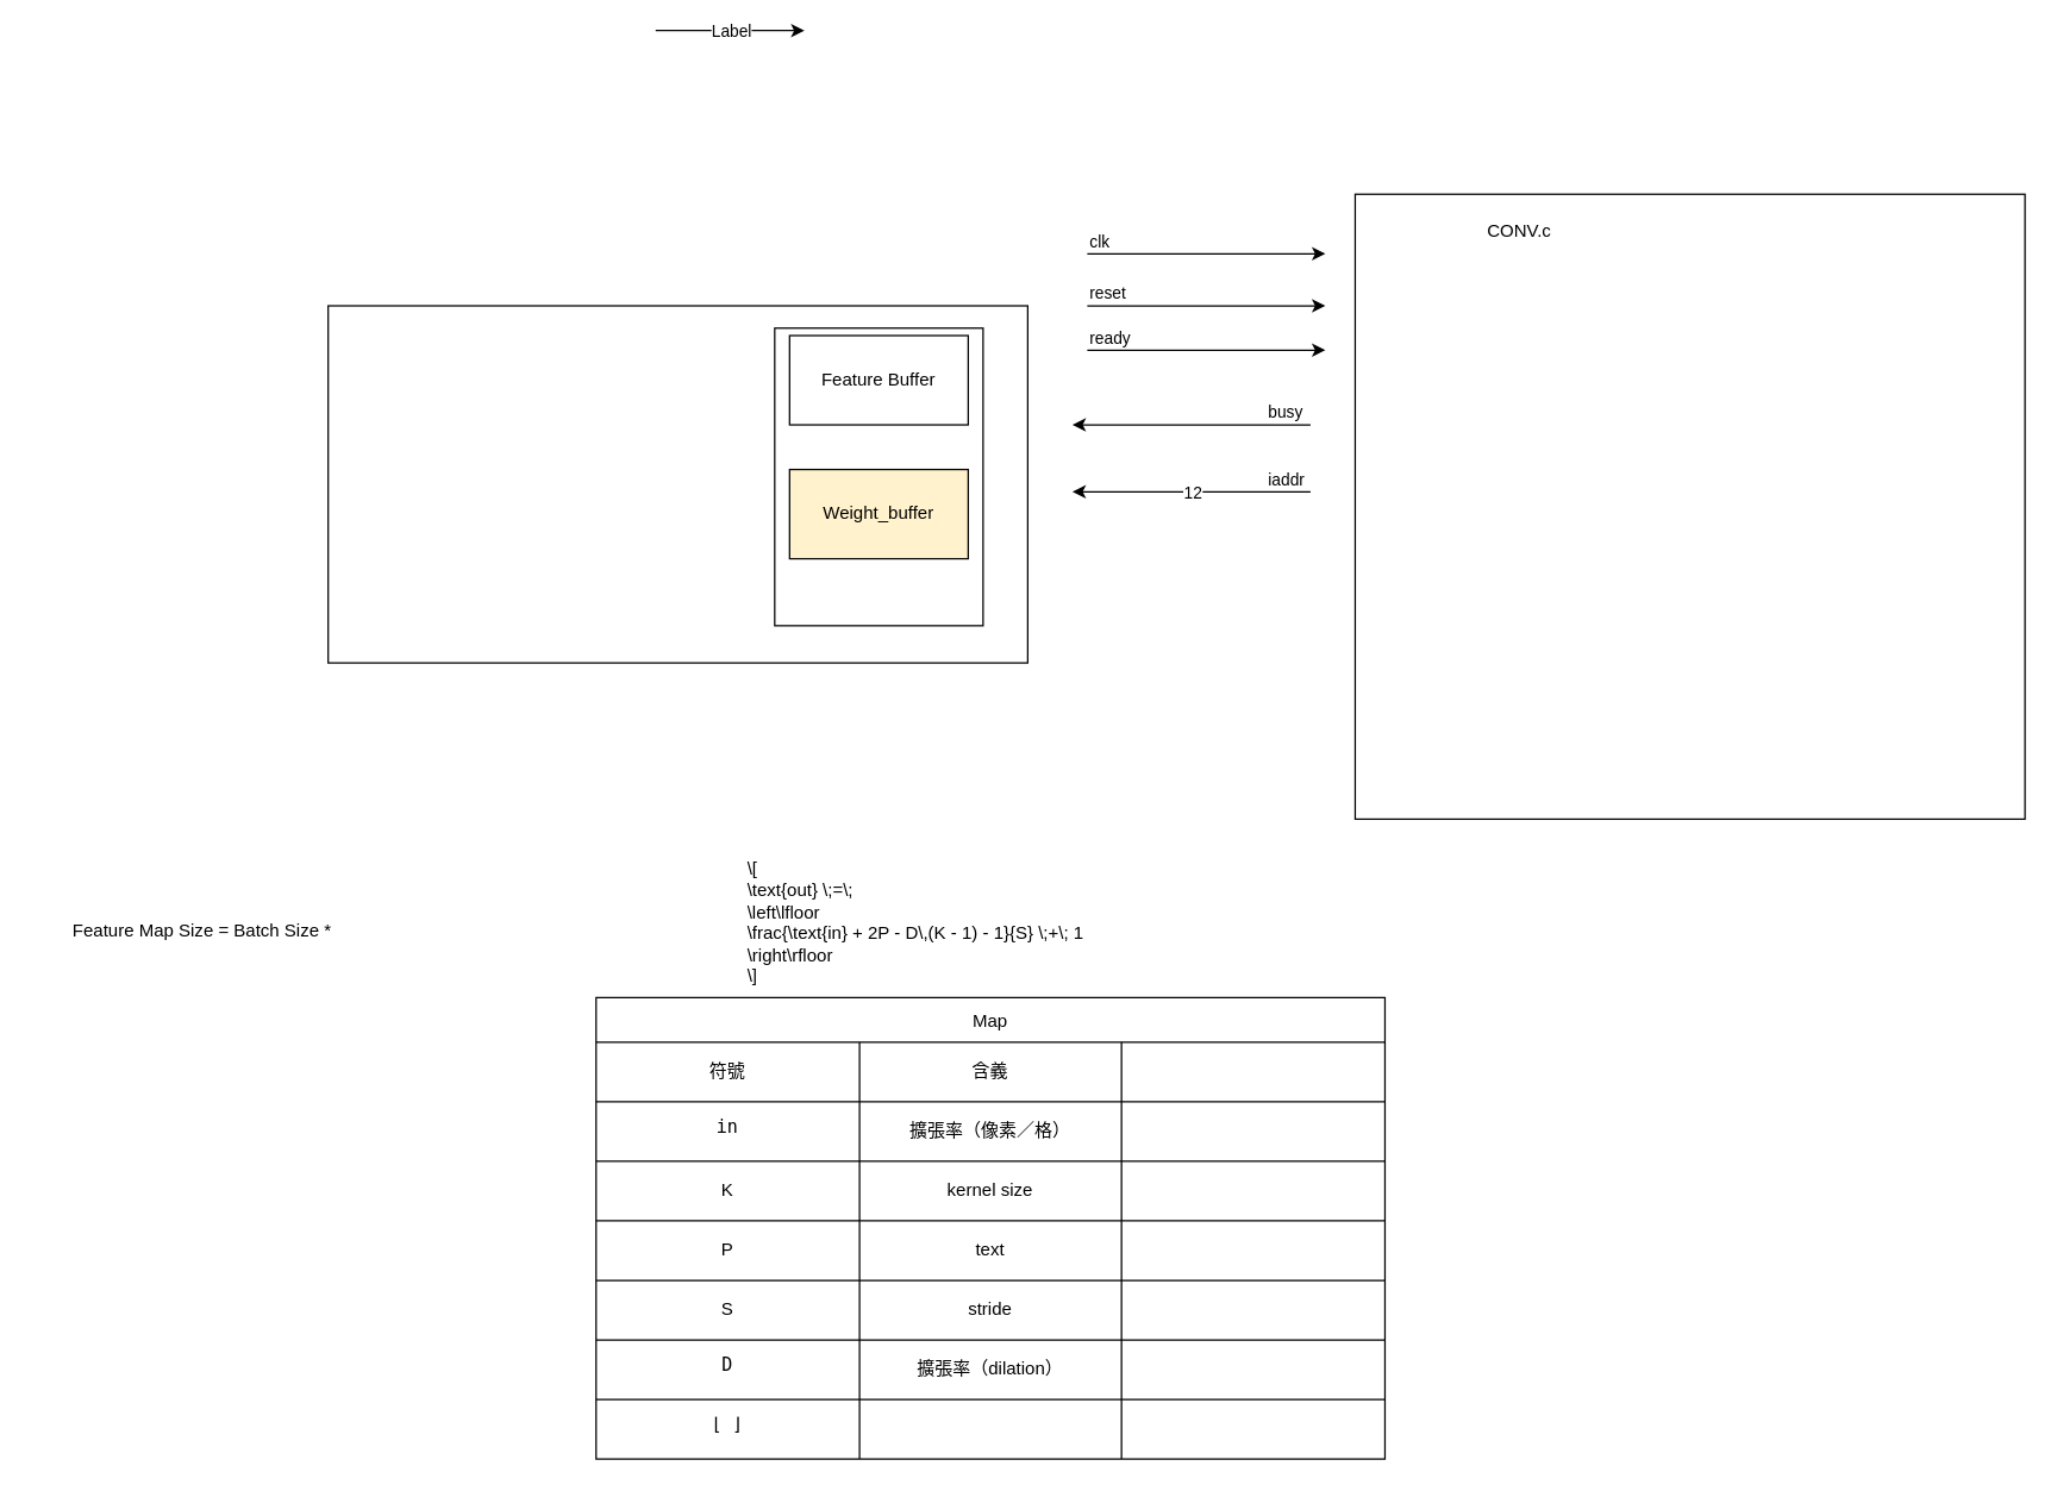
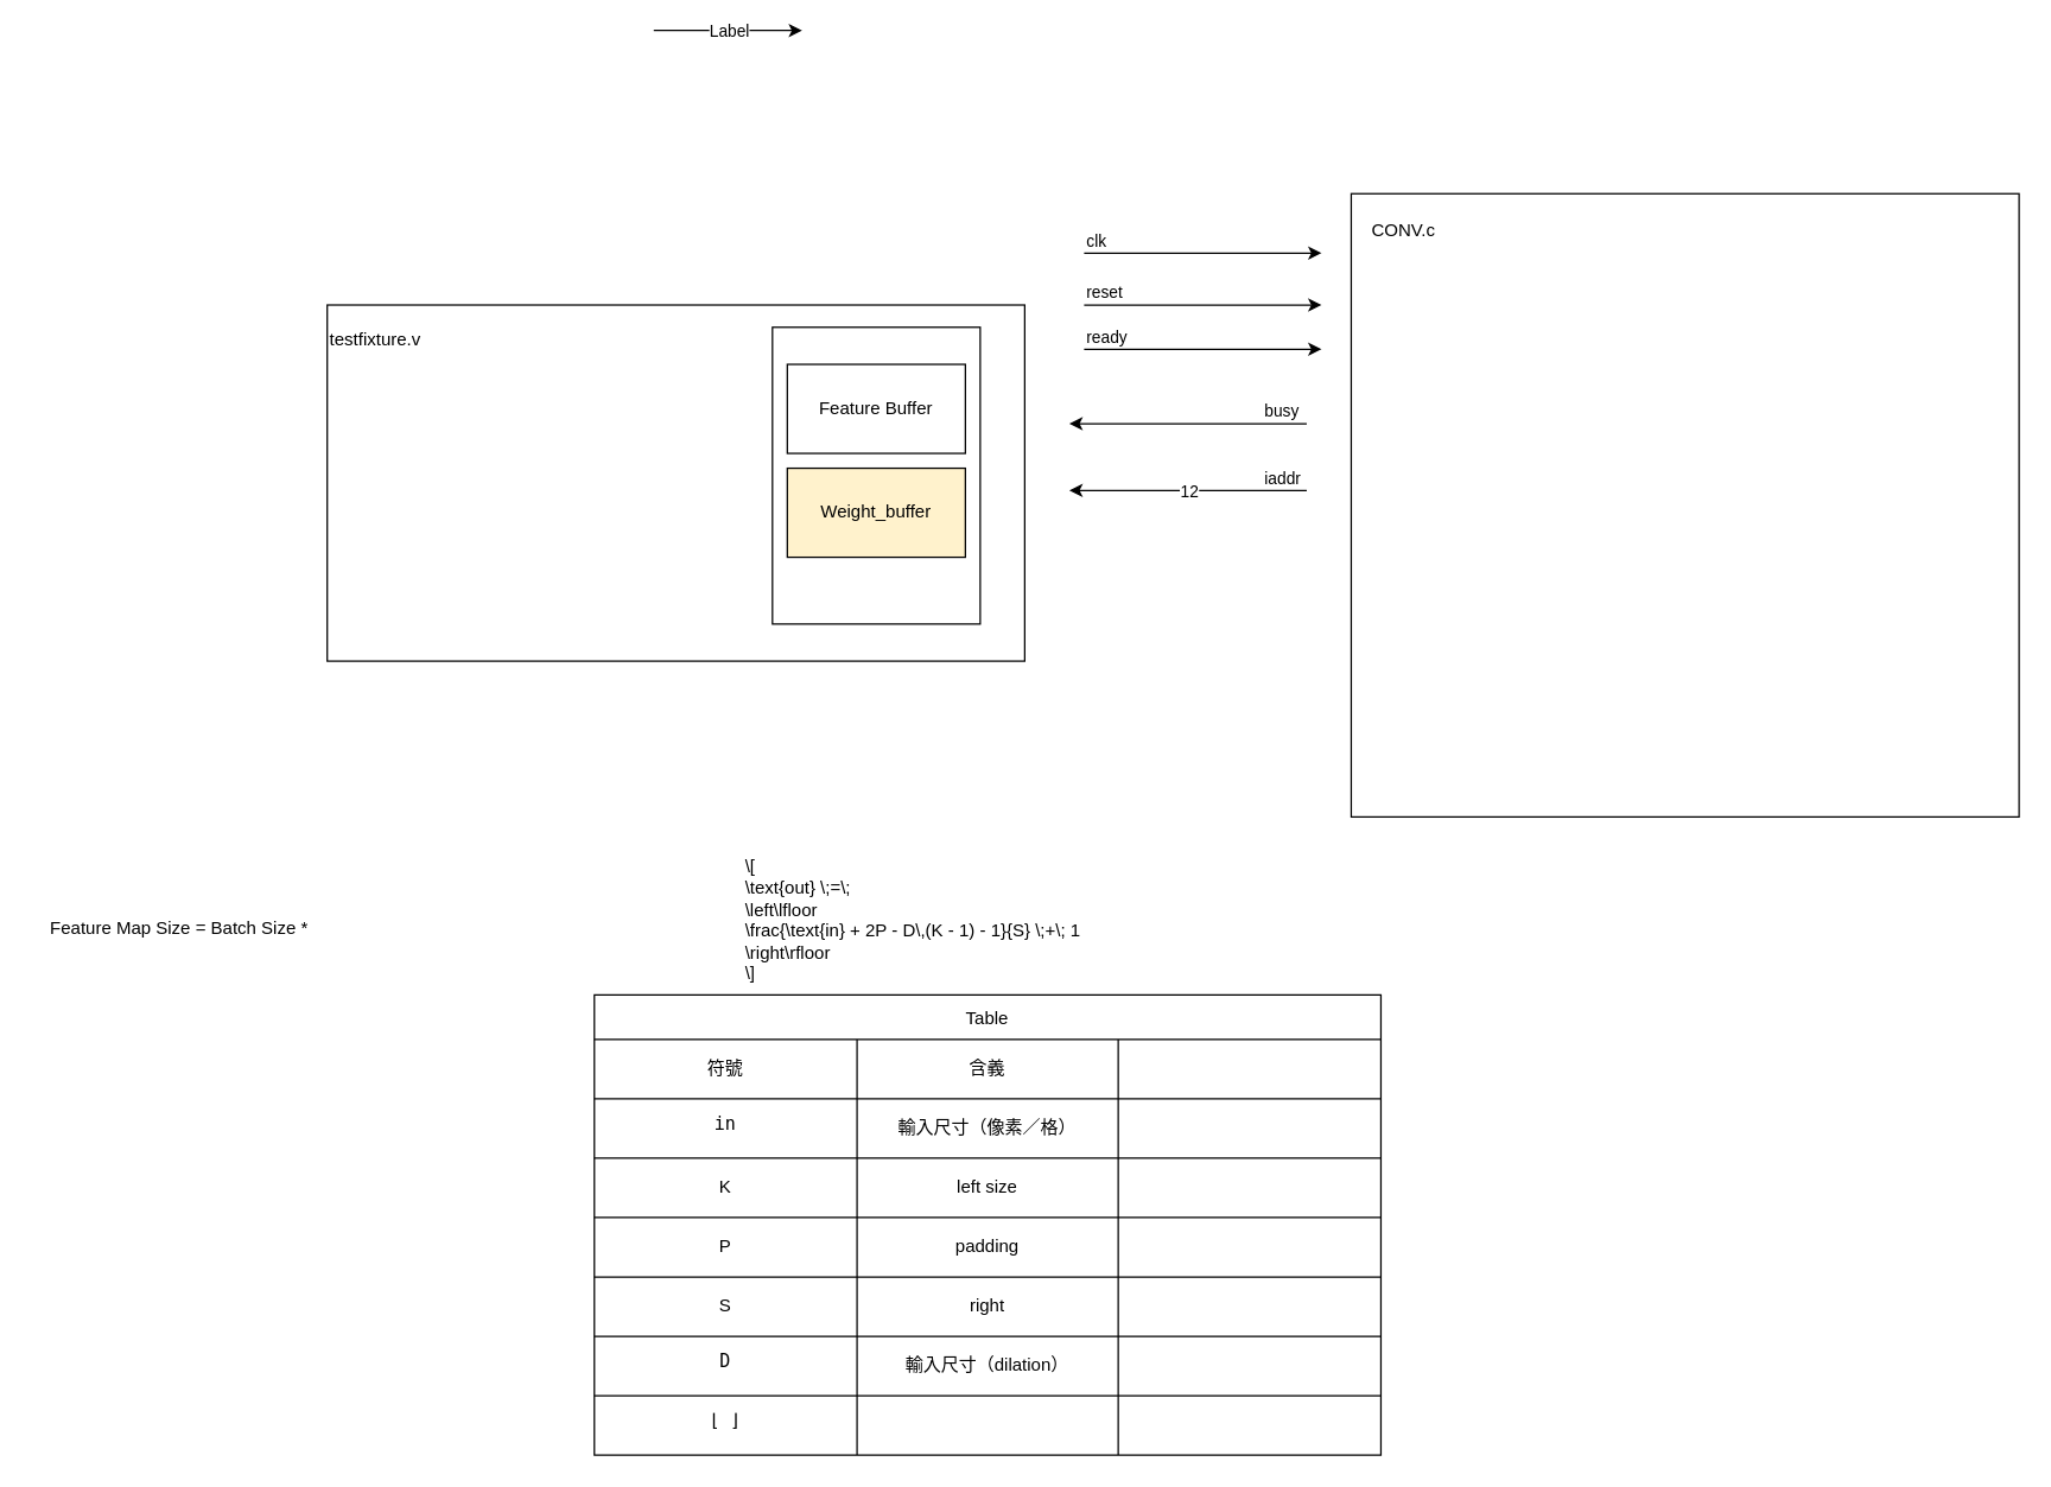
- <mxCell id="5" value="CONV.c" style="text;html=1;align=center;verticalAlign=middle;resizable=0;points=[];autosize=1;strokeColor=none;fillColor=none;" vertex="1" parent="1"><mxGeometry x="985" y="140" width="70" height="30" as="geometry" /></mxCell>
+ <mxCell id="5" value="CONV.c" style="text;html=1;align=center;verticalAlign=middle;resizable=0;points=[];autosize=1;strokeColor=none;fillColor=none;" vertex="1" parent="1"><mxGeometry x="910" y="140" width="70" height="30" as="geometry" /></mxCell>
+ <mxCell id="4" value="testfixture.v" style="text;whiteSpace=wrap;" vertex="1" parent="1"><mxGeometry x="220" y="215" width="90" height="40" as="geometry" /></mxCell>
- <mxCell id="7" value="Feature Buffer" style="rounded=0;whiteSpace=wrap;html=1;" vertex="1" parent="1"><mxGeometry x="530" y="225" width="120" height="60" as="geometry" /></mxCell>
+ <mxCell id="7" value="Feature Buffer" style="rounded=0;whiteSpace=wrap;html=1;" vertex="1" parent="1"><mxGeometry x="530" y="245" width="120" height="60" as="geometry" /></mxCell>
- <mxCell id="22" value="Feature Map Size = Batch Size *" style="text;html=1;align=center;verticalAlign=middle;resizable=0;points=[];autosize=1;strokeColor=none;fillColor=none;" vertex="1" parent="1"><mxGeometry x="35" y="610" width="200" height="30" as="geometry" /></mxCell>
+ <mxCell id="22" value="Feature Map Size = Batch Size *" style="text;html=1;align=center;verticalAlign=middle;resizable=0;points=[];autosize=1;strokeColor=none;fillColor=none;" vertex="1" parent="1"><mxGeometry x="20" y="610" width="200" height="30" as="geometry" /></mxCell>
- <mxCell id="24" value="Map" style="shape=table;startSize=30;container=1;collapsible=0;childLayout=tableLayout;" vertex="1" parent="1"><mxGeometry x="400" y="670" width="530" height="310" as="geometry" /></mxCell>
+ <mxCell id="24" value="Table" style="shape=table;startSize=30;container=1;collapsible=0;childLayout=tableLayout;" vertex="1" parent="1"><mxGeometry x="400" y="670" width="530" height="310" as="geometry" /></mxCell>
- <mxCell id="31" value="擴張率（像素／格）" style="shape=partialRectangle;html=1;whiteSpace=wrap;connectable=0;strokeColor=inherit;overflow=hidden;fillColor=none;top=0;left=0;bottom=0;right=0;pointerEvents=1;" vertex="1" parent="29"><mxGeometry x="177" width="176" height="40" as="geometry"><mxRectangle width="176" height="40" as="alternateBounds" /></mxGeometry></mxCell>
+ <mxCell id="31" value="輸入尺寸（像素／格）" style="shape=partialRectangle;html=1;whiteSpace=wrap;connectable=0;strokeColor=inherit;overflow=hidden;fillColor=none;top=0;left=0;bottom=0;right=0;pointerEvents=1;" vertex="1" parent="29"><mxGeometry x="177" width="176" height="40" as="geometry"><mxRectangle width="176" height="40" as="alternateBounds" /></mxGeometry></mxCell>
- <mxCell id="35" value="kernel size" style="shape=partialRectangle;html=1;whiteSpace=wrap;connectable=0;strokeColor=inherit;overflow=hidden;fillColor=none;top=0;left=0;bottom=0;right=0;pointerEvents=1;" vertex="1" parent="33"><mxGeometry x="177" width="176" height="40" as="geometry"><mxRectangle width="176" height="40" as="alternateBounds" /></mxGeometry></mxCell>
+ <mxCell id="35" value="left size" style="shape=partialRectangle;html=1;whiteSpace=wrap;connectable=0;strokeColor=inherit;overflow=hidden;fillColor=none;top=0;left=0;bottom=0;right=0;pointerEvents=1;" vertex="1" parent="33"><mxGeometry x="177" width="176" height="40" as="geometry"><mxRectangle width="176" height="40" as="alternateBounds" /></mxGeometry></mxCell>
- <mxCell id="39" value="text" style="shape=partialRectangle;html=1;whiteSpace=wrap;connectable=0;strokeColor=inherit;overflow=hidden;fillColor=none;top=0;left=0;bottom=0;right=0;pointerEvents=1;" vertex="1" parent="37"><mxGeometry x="177" width="176" height="40" as="geometry"><mxRectangle width="176" height="40" as="alternateBounds" /></mxGeometry></mxCell>
+ <mxCell id="39" value="padding" style="shape=partialRectangle;html=1;whiteSpace=wrap;connectable=0;strokeColor=inherit;overflow=hidden;fillColor=none;top=0;left=0;bottom=0;right=0;pointerEvents=1;" vertex="1" parent="37"><mxGeometry x="177" width="176" height="40" as="geometry"><mxRectangle width="176" height="40" as="alternateBounds" /></mxGeometry></mxCell>
- <mxCell id="43" value="stride" style="shape=partialRectangle;html=1;whiteSpace=wrap;connectable=0;strokeColor=inherit;overflow=hidden;fillColor=none;top=0;left=0;bottom=0;right=0;pointerEvents=1;" vertex="1" parent="41"><mxGeometry x="177" width="176" height="40" as="geometry"><mxRectangle width="176" height="40" as="alternateBounds" /></mxGeometry></mxCell>
+ <mxCell id="43" value="right" style="shape=partialRectangle;html=1;whiteSpace=wrap;connectable=0;strokeColor=inherit;overflow=hidden;fillColor=none;top=0;left=0;bottom=0;right=0;pointerEvents=1;" vertex="1" parent="41"><mxGeometry x="177" width="176" height="40" as="geometry"><mxRectangle width="176" height="40" as="alternateBounds" /></mxGeometry></mxCell>
- <mxCell id="47" value="擴張率（dilation）" style="shape=partialRectangle;html=1;whiteSpace=wrap;connectable=0;strokeColor=inherit;overflow=hidden;fillColor=none;top=0;left=0;bottom=0;right=0;pointerEvents=1;" vertex="1" parent="45"><mxGeometry x="177" width="176" height="40" as="geometry"><mxRectangle width="176" height="40" as="alternateBounds" /></mxGeometry></mxCell>
+ <mxCell id="47" value="輸入尺寸（dilation）" style="shape=partialRectangle;html=1;whiteSpace=wrap;connectable=0;strokeColor=inherit;overflow=hidden;fillColor=none;top=0;left=0;bottom=0;right=0;pointerEvents=1;" vertex="1" parent="45"><mxGeometry x="177" width="176" height="40" as="geometry"><mxRectangle width="176" height="40" as="alternateBounds" /></mxGeometry></mxCell>
